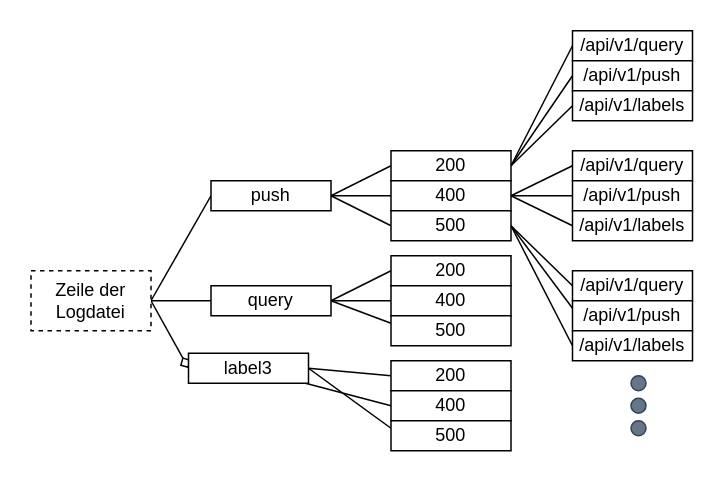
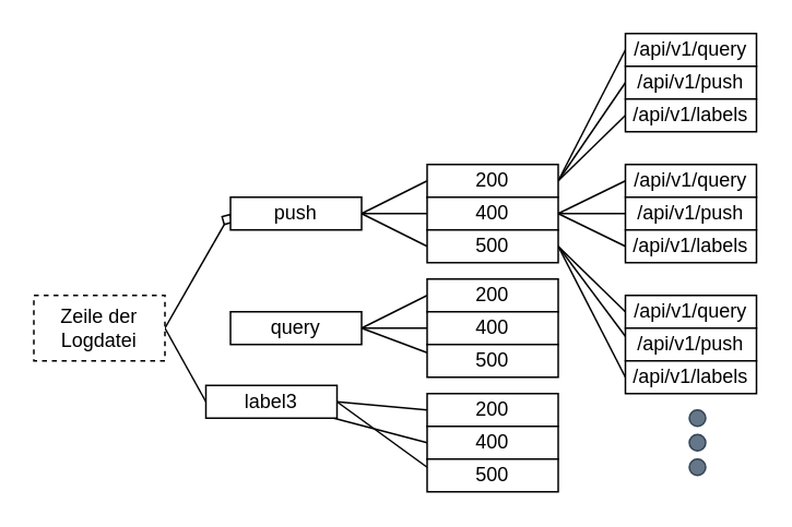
- <mxCell id="2" style="rounded=0;orthogonalLoop=1;jettySize=auto;html=1;entryX=0;entryY=0.5;entryDx=0;entryDy=0;endArrow=none;endFill=0;exitX=1;exitY=0.5;exitDx=0;exitDy=0;" edge="1" parent="1" source="5" target="21"><mxGeometry relative="1" as="geometry" /></mxCell>
+ <mxCell id="2" style="rounded=0;orthogonalLoop=1;jettySize=auto;html=1;entryX=0;entryY=0.5;entryDx=0;entryDy=0;endArrow=diamond;endFill=0;exitX=1;exitY=0.5;exitDx=0;exitDy=0;" edge="1" parent="1" source="5" target="21"><mxGeometry relative="1" as="geometry" /></mxCell>
- <mxCell id="3" style="rounded=0;orthogonalLoop=1;jettySize=auto;html=1;entryX=0;entryY=0.5;entryDx=0;entryDy=0;endArrow=none;endFill=0;" edge="1" parent="1" source="5" target="13"><mxGeometry relative="1" as="geometry" /></mxCell>
- <mxCell id="4" style="rounded=0;orthogonalLoop=1;jettySize=auto;html=1;entryX=0;entryY=0.5;entryDx=0;entryDy=0;endArrow=diamond;endFill=0;exitX=1;exitY=0.5;exitDx=0;exitDy=0;" edge="1" parent="1" source="5" target="17"><mxGeometry relative="1" as="geometry" /></mxCell>
+ <mxCell id="4" style="rounded=0;orthogonalLoop=1;jettySize=auto;html=1;entryX=0;entryY=0.5;entryDx=0;entryDy=0;endArrow=none;endFill=0;exitX=1;exitY=0.5;exitDx=0;exitDy=0;" edge="1" parent="1" source="5" target="17"><mxGeometry relative="1" as="geometry" /></mxCell>
